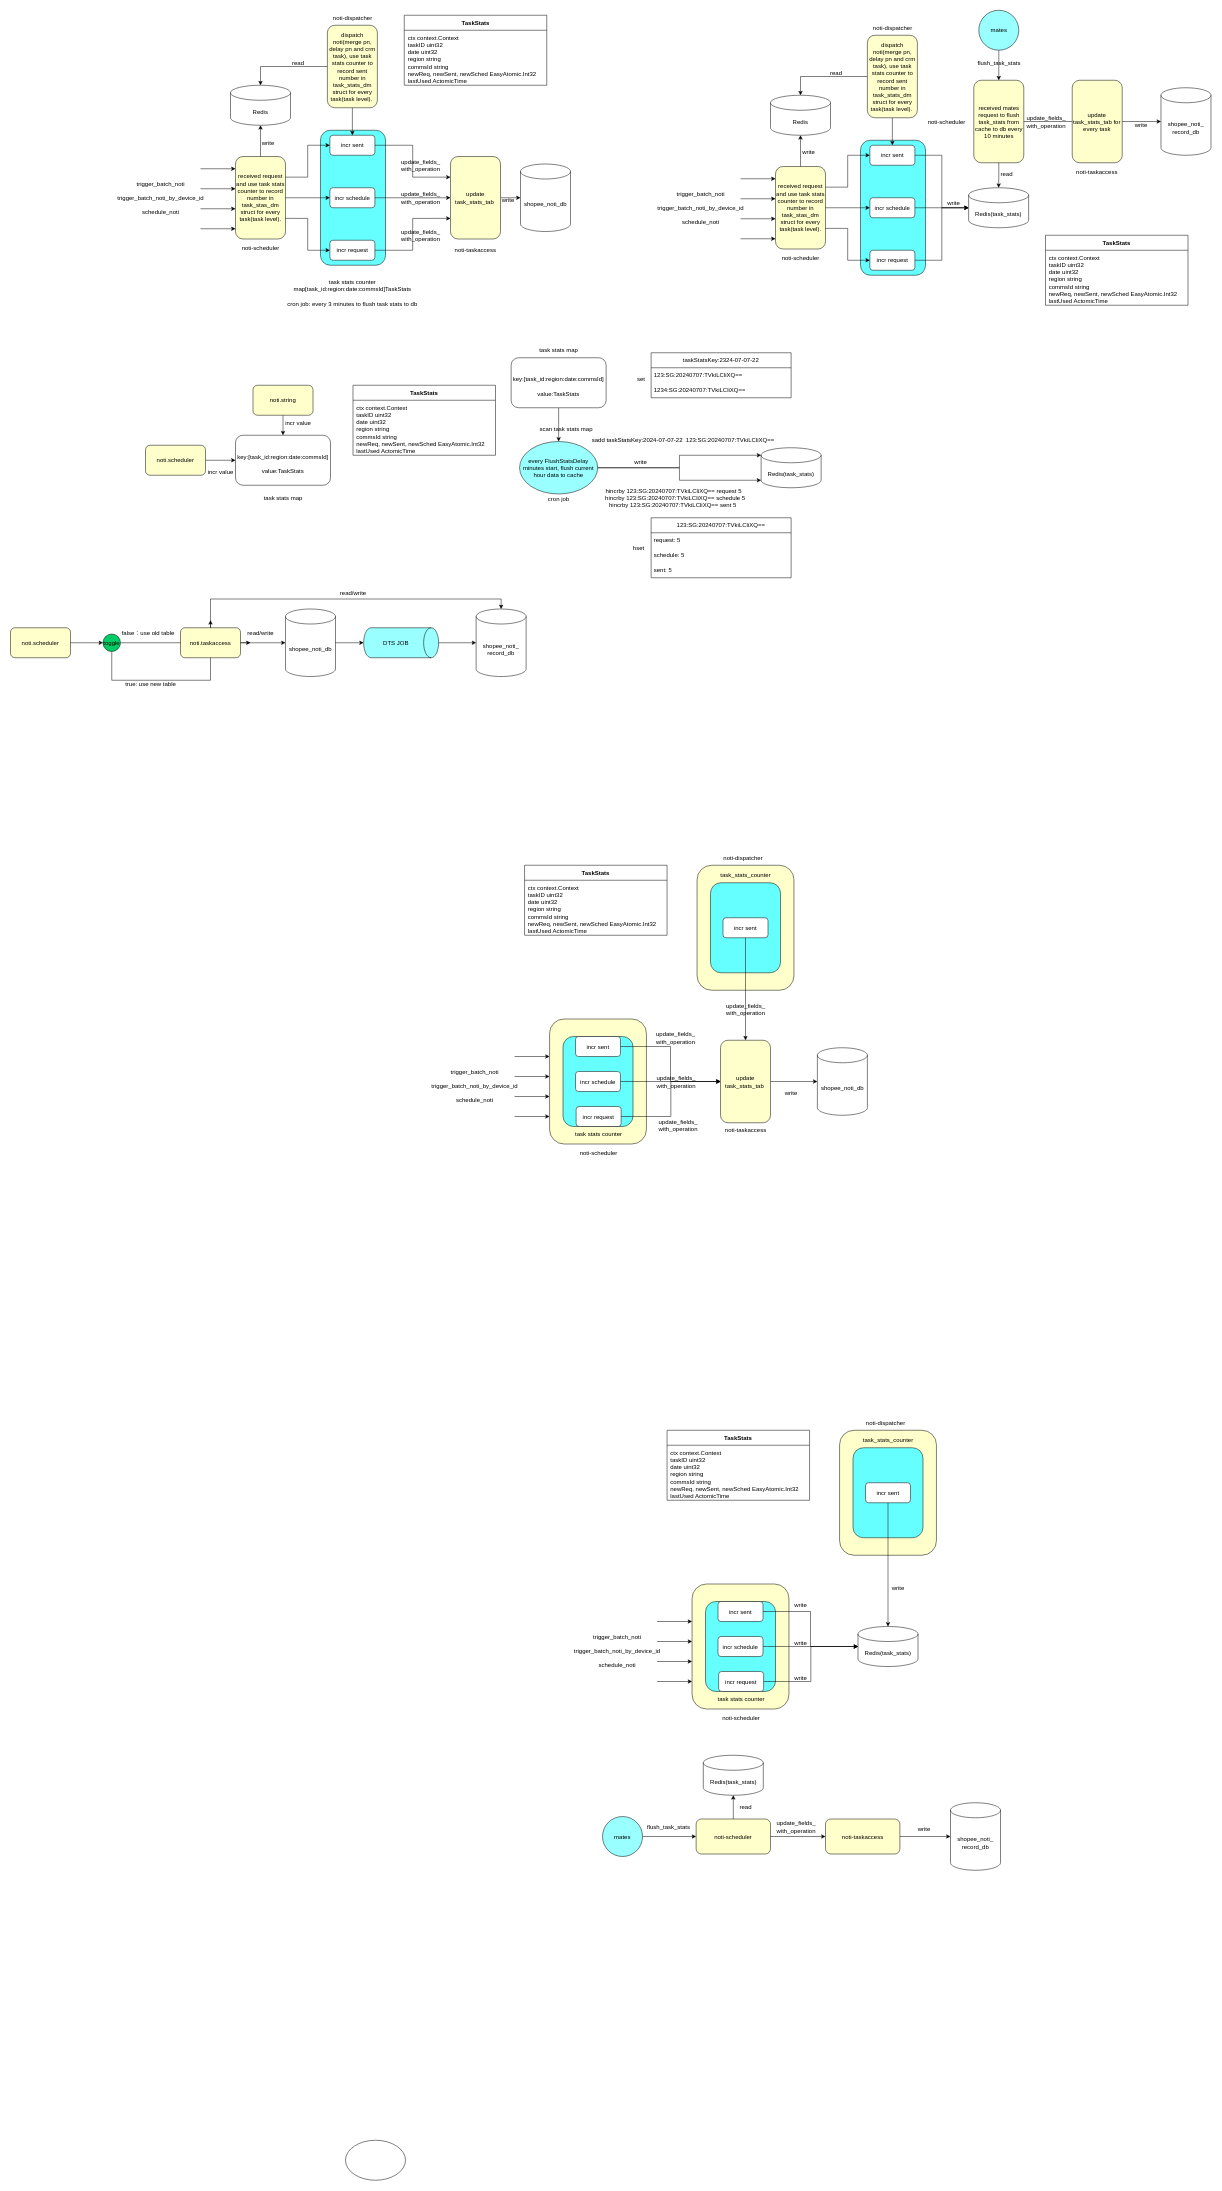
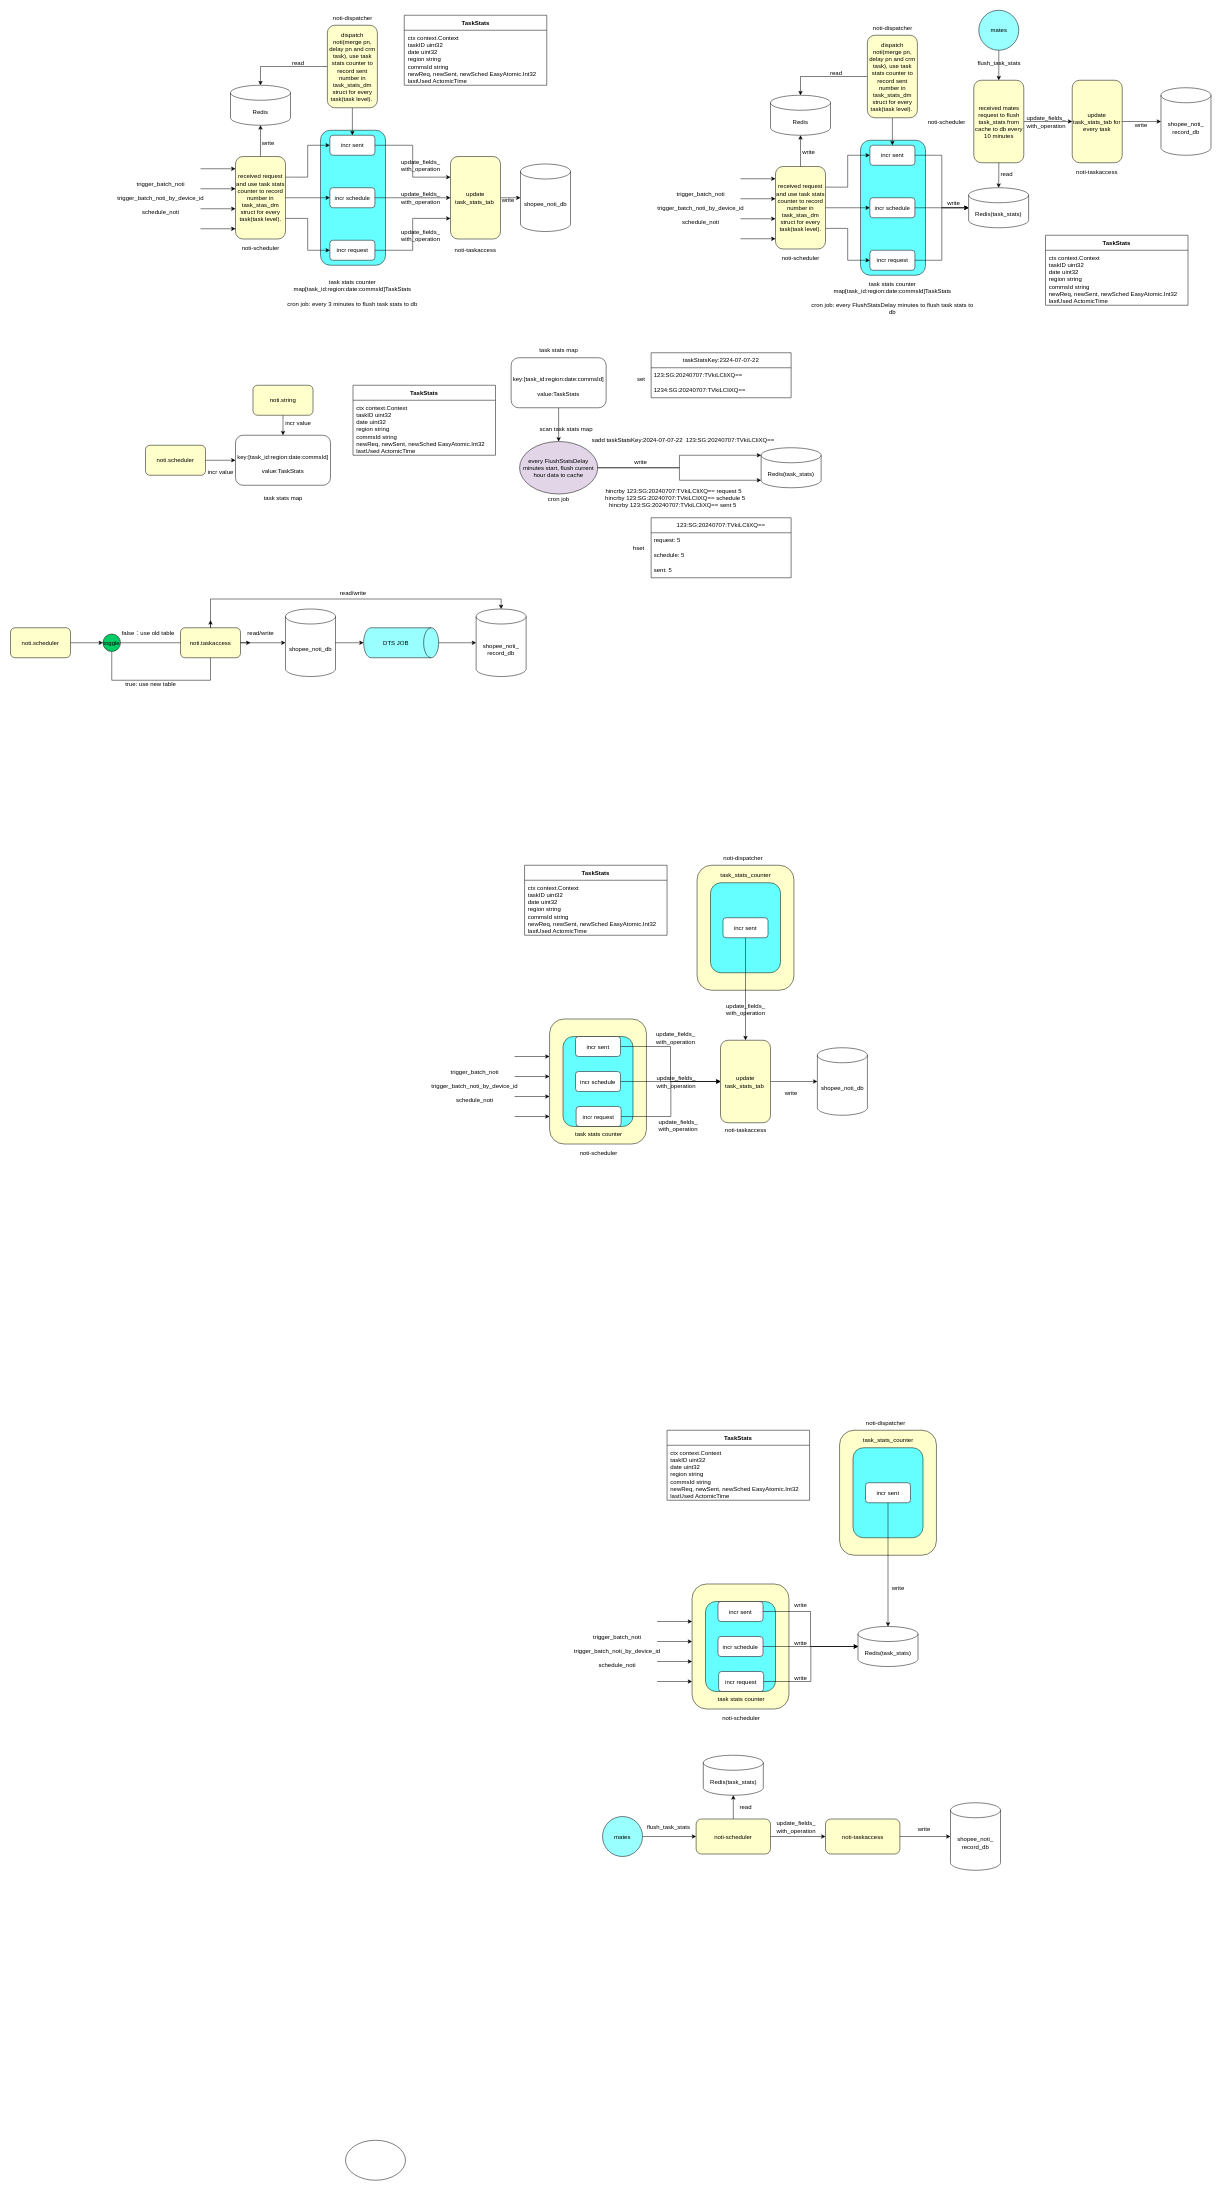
- <mxCell id="59" style="edgeStyle=orthogonalEdgeStyle;rounded=0;orthogonalLoop=1;jettySize=auto;html=1;exitX=1;exitY=0.5;exitDx=0;exitDy=0;entryX=0;entryY=0.5;entryDx=0;entryDy=0;endArrow=none;" parent="1" source="60" target="72" edge="1"><mxGeometry relative="1" as="geometry" /></mxCell>
+ <mxCell id="59" style="edgeStyle=orthogonalEdgeStyle;rounded=0;orthogonalLoop=1;jettySize=auto;html=1;exitX=1;exitY=0.5;exitDx=0;exitDy=0;entryX=0;entryY=0.5;entryDx=0;entryDy=0;" parent="1" source="60" target="72" edge="1"><mxGeometry relative="1" as="geometry" /></mxCell>
+ <mxCell id="113" value="task stats counter&lt;br&gt;map[task_id:region:date:commsId]TaskStats&lt;br&gt;&lt;br&gt;cron job: every FlushStatsDelay minutes to flush task stats to db" style="text;html=1;strokeColor=none;fillColor=none;align=center;verticalAlign=middle;whiteSpace=wrap;rounded=0;" vertex="1" parent="1"><mxGeometry x="1618.75" y="560" width="330" height="70" as="geometry" /></mxCell>
- <mxCell id="88" value="every FlushStatsDelay minutes start, flush current hour data to cache" style="ellipse;whiteSpace=wrap;html=1;fillColor=#99FFFF;" vertex="1" parent="1"><mxGeometry x="1038.13" y="882.5" width="156.25" height="105" as="geometry" /></mxCell>
+ <mxCell id="88" value="every FlushStatsDelay minutes start, flush current hour data to cache" style="ellipse;whiteSpace=wrap;html=1;fillColor=#e1d5e7;" vertex="1" parent="1"><mxGeometry x="1038.13" y="882.5" width="156.25" height="105" as="geometry" /></mxCell>
